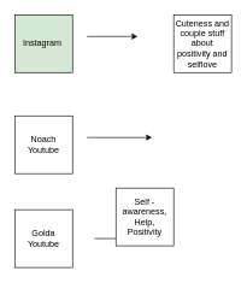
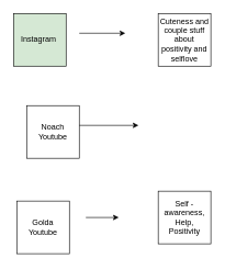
- <mxCell id="3" value="Noach Youtube" style="whiteSpace=wrap;html=1;aspect=fixed;" vertex="1" parent="1"><mxGeometry x="20" y="160" width="80" height="80" as="geometry" /></mxCell>
+ <mxCell id="3" value="Noach Youtube" style="whiteSpace=wrap;html=1;aspect=fixed;" vertex="1" parent="1"><mxGeometry x="40" y="160" width="80" height="80" as="geometry" /></mxCell>
- <mxCell id="9" value="Self -awareness,&lt;br&gt;Help,&lt;br&gt;Positivity&lt;br&gt;" style="whiteSpace=wrap;html=1;aspect=fixed;" vertex="1" parent="1"><mxGeometry x="160" y="260" width="80" height="80" as="geometry" /></mxCell>
+ <mxCell id="9" value="Self -awareness,&lt;br&gt;Help,&lt;br&gt;Positivity&lt;br&gt;" style="whiteSpace=wrap;html=1;aspect=fixed;" vertex="1" parent="1"><mxGeometry x="240" y="290" width="80" height="80" as="geometry" /></mxCell>
- <mxCell id="4" value="Golda Youtube" style="whiteSpace=wrap;html=1;aspect=fixed;" vertex="1" parent="1"><mxGeometry x="20" y="290" width="80" height="80" as="geometry" /></mxCell>
+ <mxCell id="4" value="Golda Youtube" style="whiteSpace=wrap;html=1;aspect=fixed;" vertex="1" parent="1"><mxGeometry x="25" y="305" width="80" height="80" as="geometry" /></mxCell>
